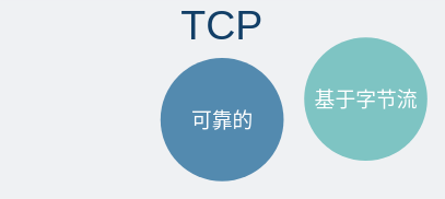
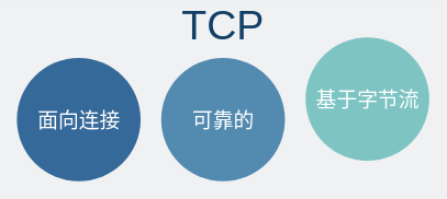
+ <mxCell id="3" value="面向连接" style="ellipse;strokeColor=none;html=1;fontColor=#FFFFFF;fontSize=25;shadow=0;fillColor=#35699A;" parent="1" vertex="1"><mxGeometry x="20" y="70" width="150" height="150" as="geometry" /></mxCell>
